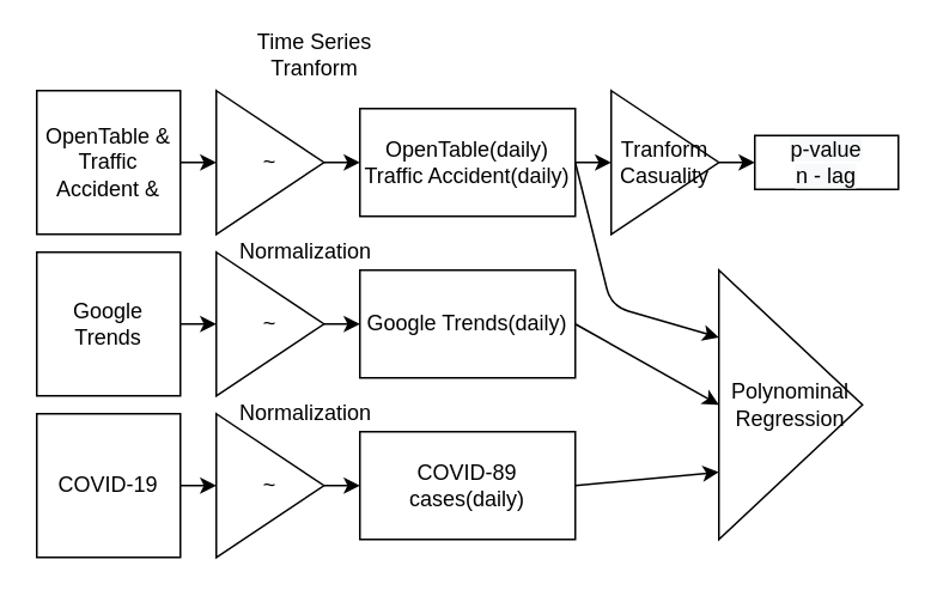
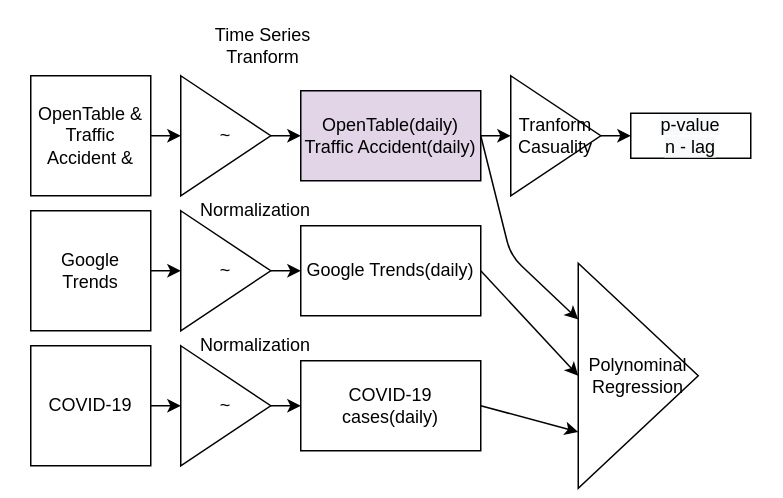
- <mxCell id="5" value="OpenTable(daily)&lt;br&gt;Traffic Accident(daily)" style="rounded=0;whiteSpace=wrap;html=1;" vertex="1" parent="1"><mxGeometry x="200" y="60" width="120" height="60" as="geometry" /></mxCell>
+ <mxCell id="5" value="OpenTable(daily)&lt;br&gt;Traffic Accident(daily)" style="rounded=0;whiteSpace=wrap;html=1;fillColor=#e1d5e7;" vertex="1" parent="1"><mxGeometry x="200" y="60" width="120" height="60" as="geometry" /></mxCell>
- <mxCell id="22" value="Polynominal Regression" style="triangle;whiteSpace=wrap;html=1;" vertex="1" parent="1"><mxGeometry x="400" y="150" width="80" height="150" as="geometry" /></mxCell>
+ <mxCell id="22" value="Polynominal Regression" style="triangle;whiteSpace=wrap;html=1;" vertex="1" parent="1"><mxGeometry x="385" y="175" width="80" height="150" as="geometry" /></mxCell>
- <mxCell id="19" value="COVID-89 cases(daily)" style="rounded=0;whiteSpace=wrap;html=1;" vertex="1" parent="1"><mxGeometry x="200" y="240" width="120" height="60" as="geometry" /></mxCell>
+ <mxCell id="19" value="COVID-19 cases(daily)" style="rounded=0;whiteSpace=wrap;html=1;" vertex="1" parent="1"><mxGeometry x="200" y="240" width="120" height="60" as="geometry" /></mxCell>
